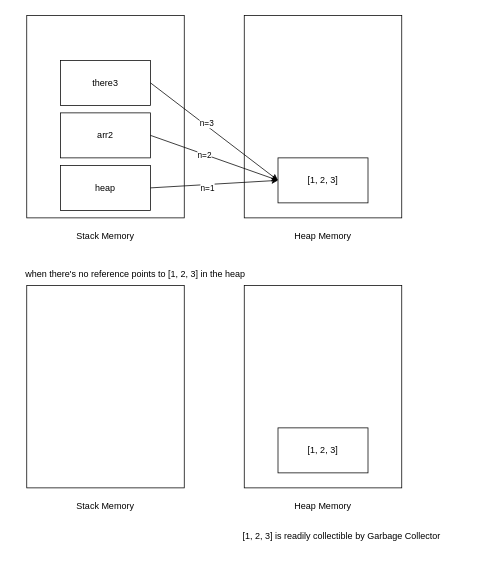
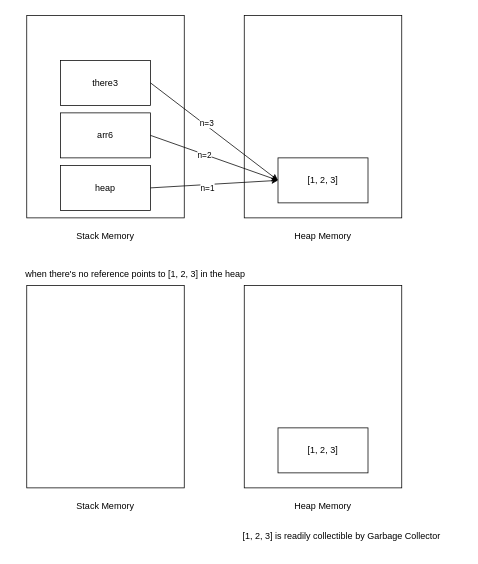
- <mxCell id="7" value="arr2" style="rounded=0;whiteSpace=wrap;html=1;" vertex="1" parent="1"><mxGeometry x="80" y="150" width="120" height="60" as="geometry" /></mxCell>
+ <mxCell id="7" value="arr6" style="rounded=0;whiteSpace=wrap;html=1;" vertex="1" parent="1"><mxGeometry x="80" y="150" width="120" height="60" as="geometry" /></mxCell>
